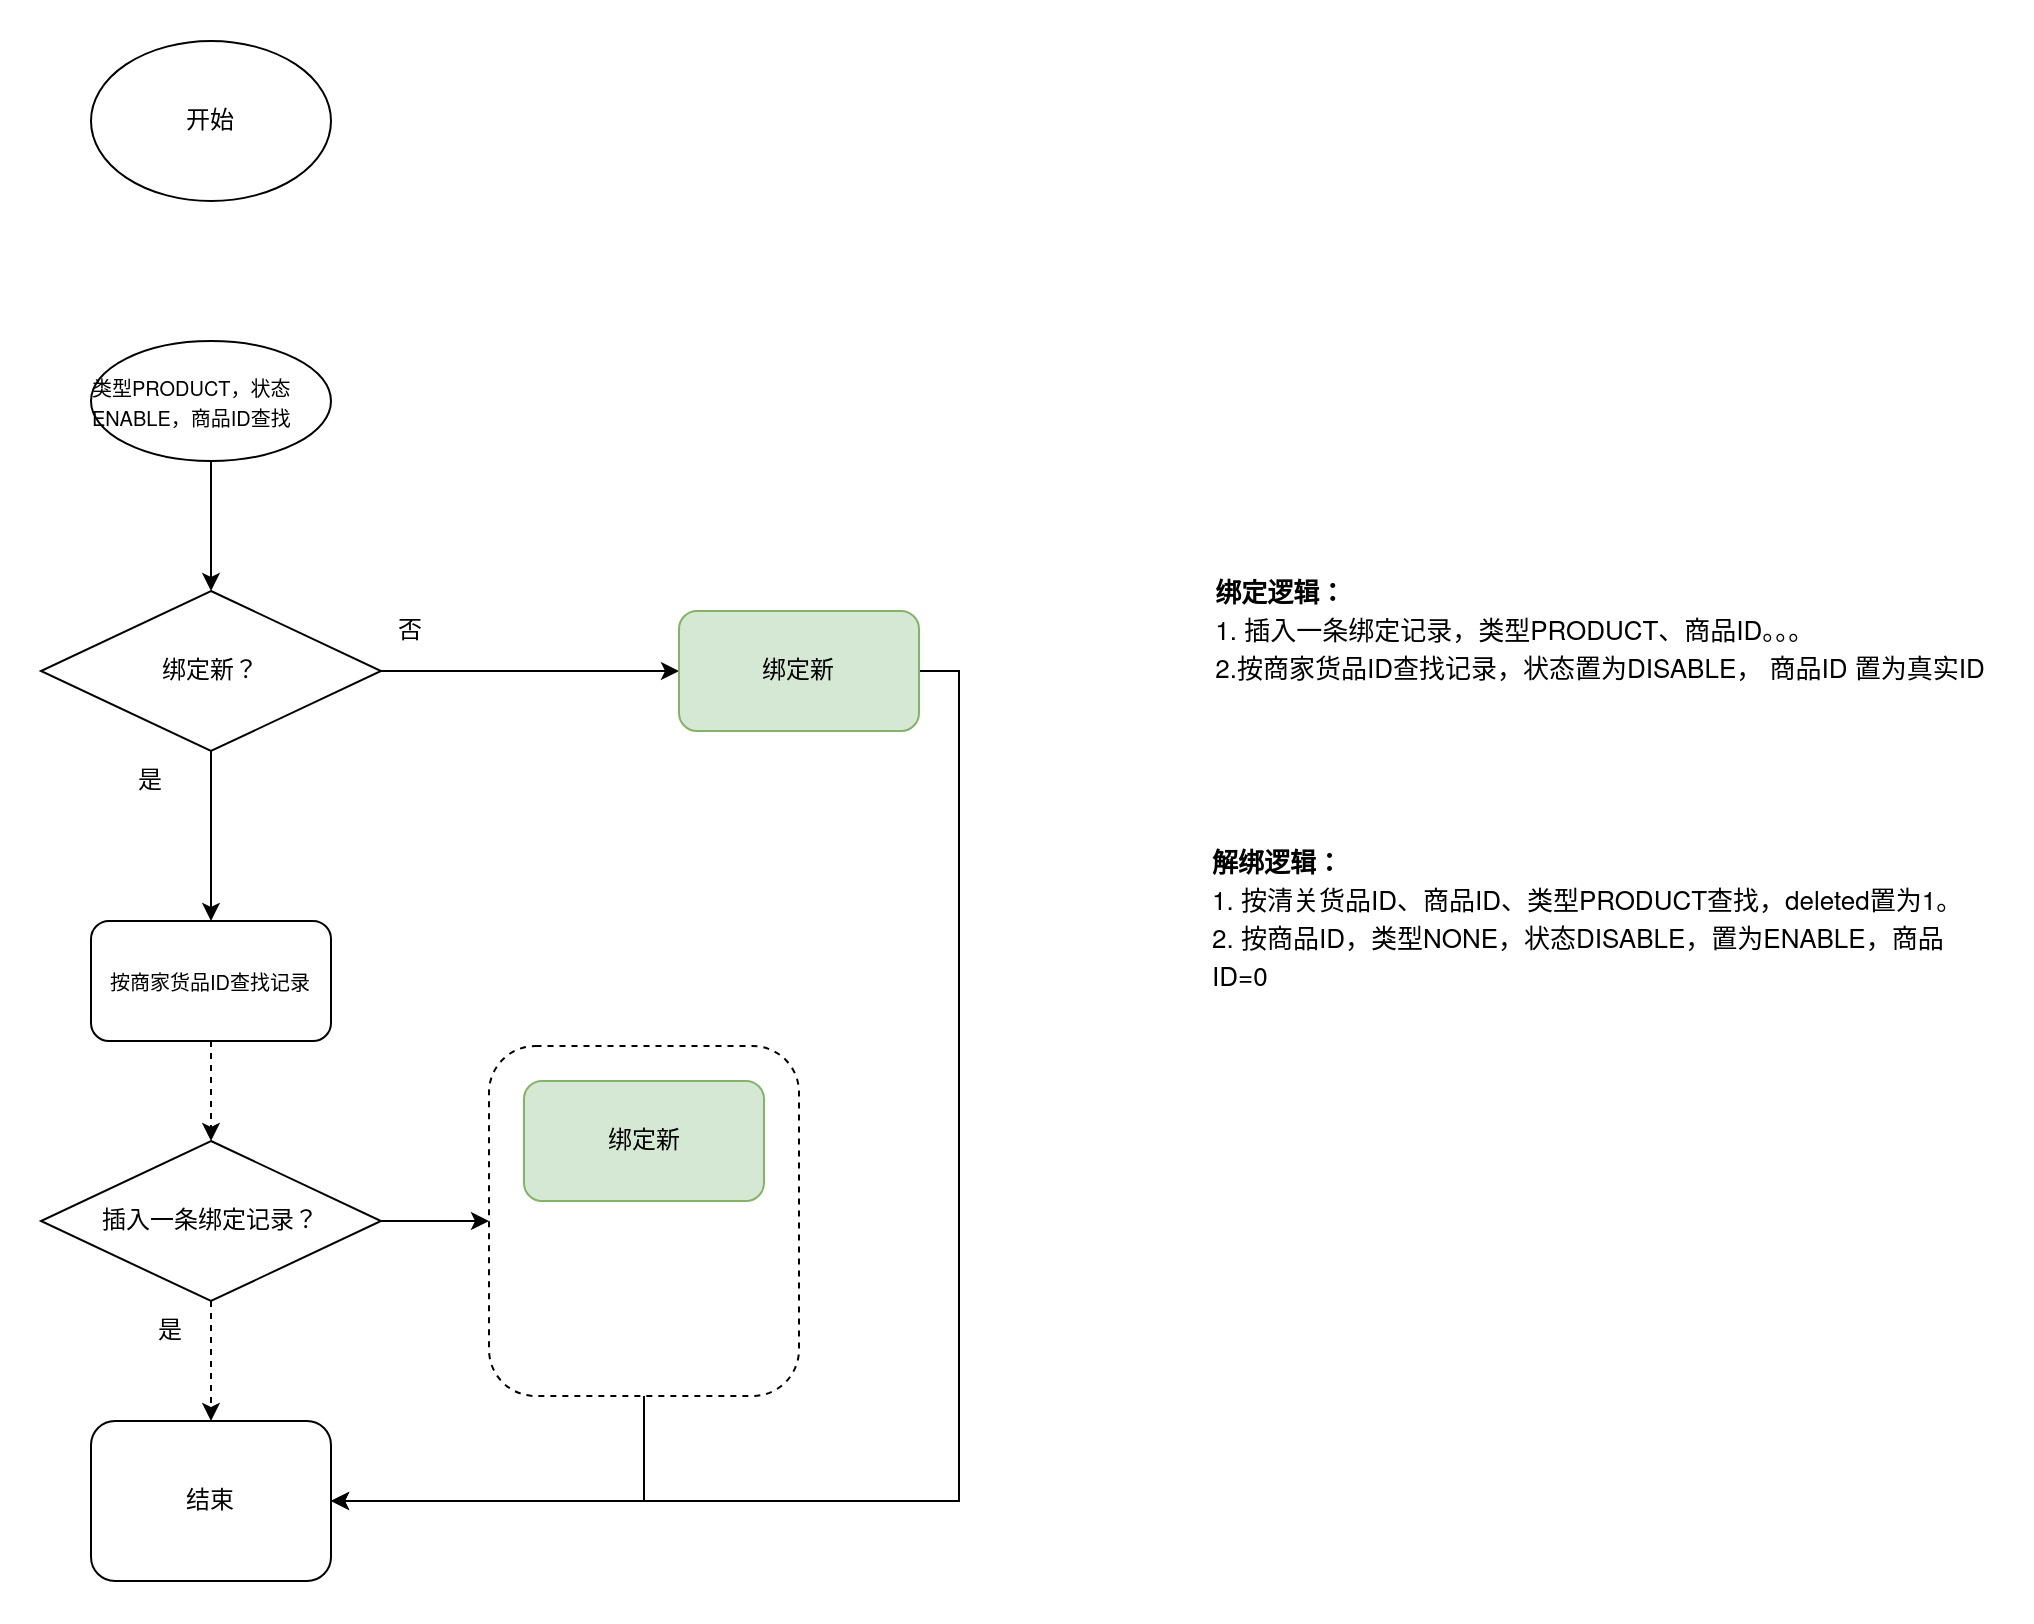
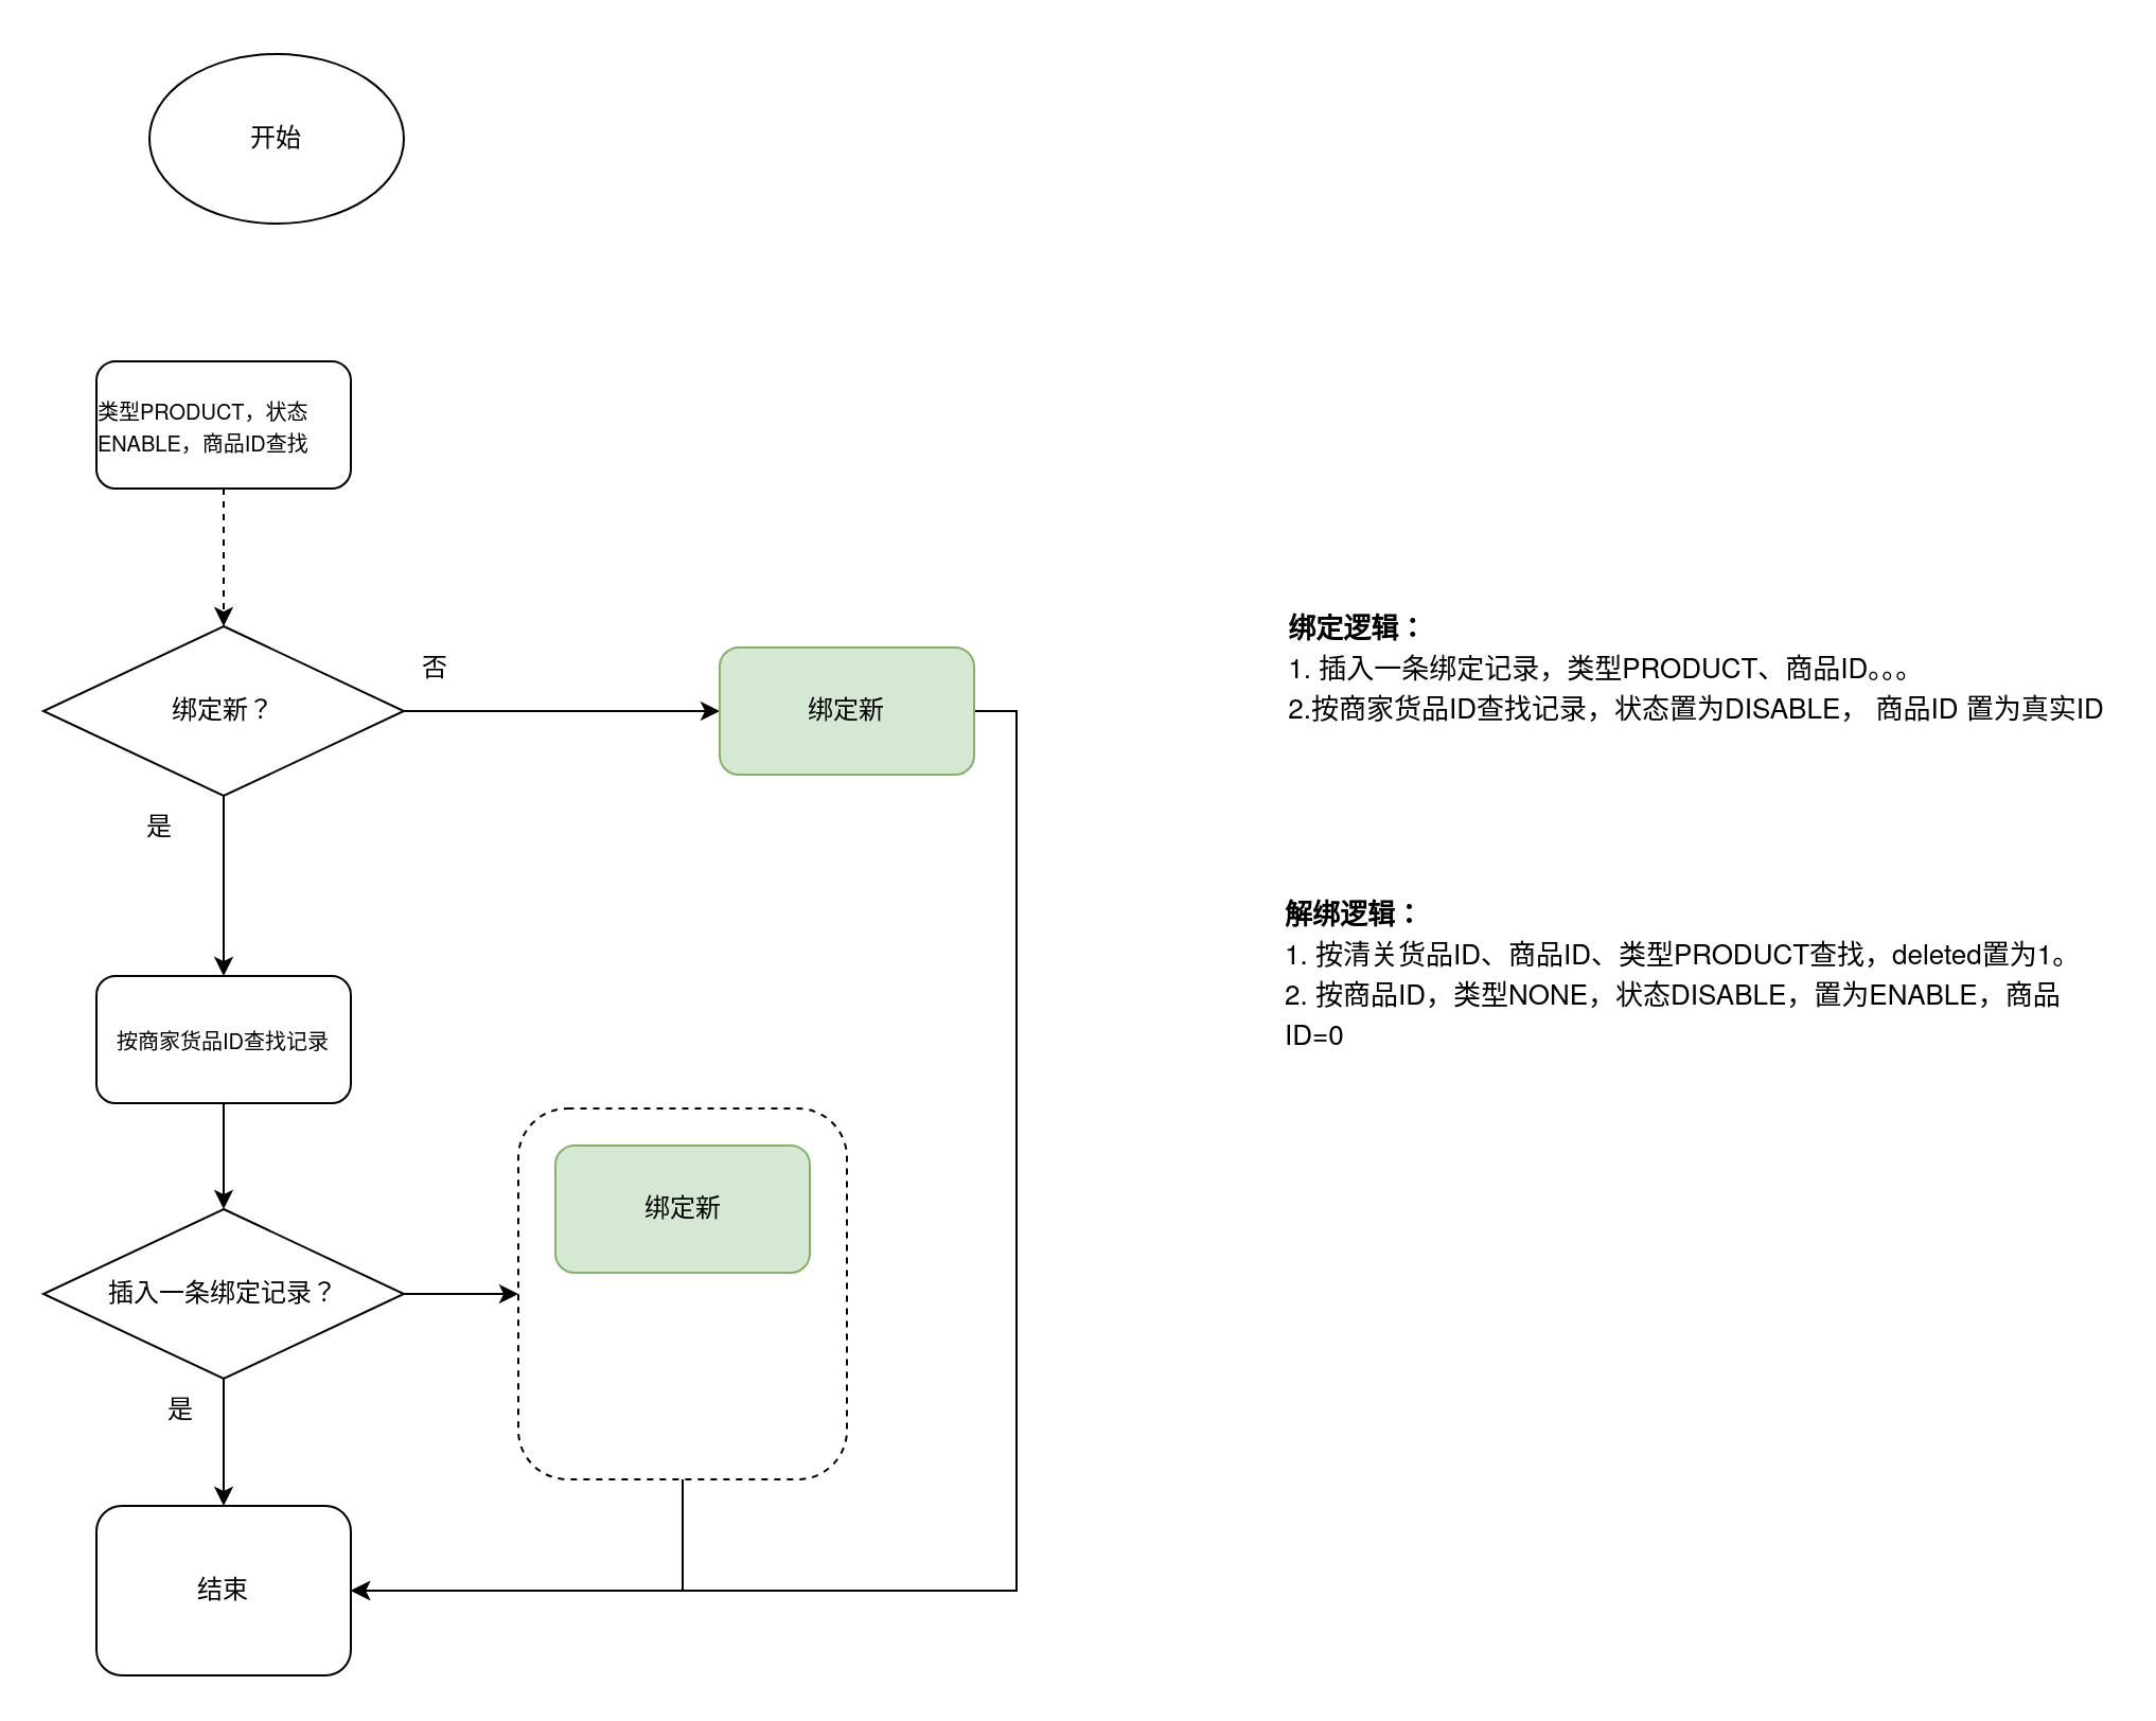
- <mxCell id="2" value="开始" style="ellipse;whiteSpace=wrap;html=1;fillColor=none;" parent="1" vertex="1"><mxGeometry x="45" y="20" width="120" height="80" as="geometry" /></mxCell>
+ <mxCell id="2" value="开始" style="ellipse;whiteSpace=wrap;html=1;fillColor=none;" parent="1" vertex="1"><mxGeometry x="70" y="25" width="120" height="80" as="geometry" /></mxCell>
- <mxCell id="4" value="&lt;p style=&quot;margin: 0px; font-variant-numeric: normal; font-variant-east-asian: normal; font-variant-alternates: normal; font-size-adjust: none; font-kerning: auto; font-optical-sizing: auto; font-feature-settings: normal; font-variation-settings: normal; font-variant-position: normal; font-variant-emoji: normal; font-stretch: normal; font-size: 10px; line-height: normal; font-family: &amp;quot;Helvetica Neue&amp;quot;; text-align: start;&quot; class=&quot;p1&quot;&gt;类型PRODUCT，状态ENABLE，商品ID查找&lt;/p&gt;" style="ellipse;whiteSpace=wrap;html=1;fillColor=none;" parent="1" vertex="1"><mxGeometry x="45" y="170" width="120" height="60" as="geometry" /></mxCell>
+ <mxCell id="4" value="&lt;p style=&quot;margin: 0px; font-variant-numeric: normal; font-variant-east-asian: normal; font-variant-alternates: normal; font-size-adjust: none; font-kerning: auto; font-optical-sizing: auto; font-feature-settings: normal; font-variation-settings: normal; font-variant-position: normal; font-variant-emoji: normal; font-stretch: normal; font-size: 10px; line-height: normal; font-family: &amp;quot;Helvetica Neue&amp;quot;; text-align: start;&quot; class=&quot;p1&quot;&gt;类型PRODUCT，状态ENABLE，商品ID查找&lt;/p&gt;" style="rounded=1;whiteSpace=wrap;html=1;fillColor=none;" parent="1" vertex="1"><mxGeometry x="45" y="170" width="120" height="60" as="geometry" /></mxCell>
- <mxCell id="3" style="edgeStyle=orthogonalEdgeStyle;rounded=0;orthogonalLoop=1;jettySize=auto;html=1;exitX=0.5;exitY=1;exitDx=0;exitDy=0;entryX=0.5;entryY=0;entryDx=0;entryDy=0;" parent="1" source="4" target="7" edge="1"><mxGeometry relative="1" as="geometry" /></mxCell>
+ <mxCell id="3" style="edgeStyle=orthogonalEdgeStyle;rounded=0;orthogonalLoop=1;jettySize=auto;html=1;exitX=0.5;exitY=1;exitDx=0;exitDy=0;entryX=0.5;entryY=0;entryDx=0;entryDy=0;dashed=1;" parent="1" source="4" target="7" edge="1"><mxGeometry relative="1" as="geometry" /></mxCell>
- <mxCell id="13" style="edgeStyle=orthogonalEdgeStyle;rounded=0;orthogonalLoop=1;jettySize=auto;html=1;exitX=0.5;exitY=1;exitDx=0;exitDy=0;entryX=0.5;entryY=0;entryDx=0;entryDy=0;dashed=1;" parent="1" source="14" target="17" edge="1"><mxGeometry relative="1" as="geometry" /></mxCell>
+ <mxCell id="13" style="edgeStyle=orthogonalEdgeStyle;rounded=0;orthogonalLoop=1;jettySize=auto;html=1;exitX=0.5;exitY=1;exitDx=0;exitDy=0;entryX=0.5;entryY=0;entryDx=0;entryDy=0;" parent="1" source="14" target="17" edge="1"><mxGeometry relative="1" as="geometry" /></mxCell>
- <mxCell id="15" style="edgeStyle=orthogonalEdgeStyle;rounded=0;orthogonalLoop=1;jettySize=auto;html=1;exitX=0.5;exitY=1;exitDx=0;exitDy=0;entryX=0.5;entryY=0;entryDx=0;entryDy=0;dashed=1;" parent="1" source="17" target="18" edge="1"><mxGeometry relative="1" as="geometry" /></mxCell>
+ <mxCell id="15" style="edgeStyle=orthogonalEdgeStyle;rounded=0;orthogonalLoop=1;jettySize=auto;html=1;exitX=0.5;exitY=1;exitDx=0;exitDy=0;entryX=0.5;entryY=0;entryDx=0;entryDy=0;" parent="1" source="17" target="18" edge="1"><mxGeometry relative="1" as="geometry" /></mxCell>
